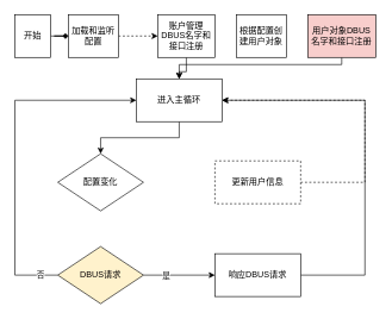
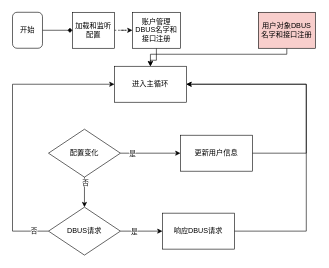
- <mxCell id="25" value="开始" style="rounded=0;whiteSpace=wrap;html=1;" vertex="1" parent="1"><mxGeometry x="20" y="20" width="50" height="60" as="geometry" /></mxCell>
+ <mxCell id="25" value="开始" style="whiteSpace=wrap;html=1;rounded=1;" vertex="1" parent="1"><mxGeometry x="20" y="20" width="50" height="60" as="geometry" /></mxCell>
- <mxCell id="3" value="加载和监听配置" style="rounded=0;whiteSpace=wrap;html=1;" vertex="1" parent="1"><mxGeometry x="95" y="20" width="70.03" height="60" as="geometry" /></mxCell>
+ <mxCell id="3" value="加载和监听配置" style="rounded=0;whiteSpace=wrap;html=1;" vertex="1" parent="1"><mxGeometry x="120" y="20" width="70.03" height="60" as="geometry" /></mxCell>
- <mxCell id="7" value="根据配置创建用户对象" style="rounded=0;whiteSpace=wrap;html=1;" vertex="1" parent="1"><mxGeometry x="330" y="20" width="70" height="60" as="geometry" /></mxCell>
- <mxCell id="8" value="" style="edgeStyle=orthogonalEdgeStyle;rounded=0;orthogonalLoop=1;jettySize=auto;html=1;" edge="1" parent="1" source="9" target="14"><mxGeometry relative="1" as="geometry" /></mxCell>
+ <mxCell id="10" value="" style="edgeStyle=orthogonalEdgeStyle;rounded=0;orthogonalLoop=1;jettySize=auto;html=1;" edge="1" parent="1" source="14" target="16"><mxGeometry relative="1" as="geometry" /></mxCell>
+ <mxCell id="11" value="是" style="edgeLabel;html=1;align=center;verticalAlign=middle;resizable=0;points=[];" vertex="1" connectable="0" parent="10"><mxGeometry x="-0.621" relative="1" as="geometry"><mxPoint as="offset" /></mxGeometry></mxCell>
- <mxCell id="16" value="更新用户信息" style="whiteSpace=wrap;html=1;rounded=0;dashed=1;" vertex="1" parent="1"><mxGeometry x="300.03" y="225" width="120" height="60" as="geometry" /></mxCell>
+ <mxCell id="16" value="更新用户信息" style="whiteSpace=wrap;html=1;rounded=0;" vertex="1" parent="1"><mxGeometry x="300.03" y="225" width="120" height="60" as="geometry" /></mxCell>
- <mxCell id="15" style="edgeStyle=orthogonalEdgeStyle;rounded=0;orthogonalLoop=1;jettySize=auto;html=1;entryX=1;entryY=0.5;entryDx=0;entryDy=0;dashed=1;" edge="1" parent="1" source="16" target="9"><mxGeometry relative="1" as="geometry"><Array as="points"><mxPoint x="510" y="255" /><mxPoint x="510" y="140" /></Array></mxGeometry></mxCell>
+ <mxCell id="15" style="edgeStyle=orthogonalEdgeStyle;rounded=0;orthogonalLoop=1;jettySize=auto;html=1;entryX=1;entryY=0.5;entryDx=0;entryDy=0;" edge="1" parent="1" source="16" target="9"><mxGeometry relative="1" as="geometry"><Array as="points"><mxPoint x="510" y="255" /><mxPoint x="510" y="140" /></Array></mxGeometry></mxCell>
+ <mxCell id="12" value="" style="edgeStyle=orthogonalEdgeStyle;rounded=0;orthogonalLoop=1;jettySize=auto;html=1;" edge="1" parent="1" source="14" target="21"><mxGeometry relative="1" as="geometry" /></mxCell>
+ <mxCell id="13" value="否" style="edgeLabel;html=1;align=center;verticalAlign=middle;resizable=0;points=[];" vertex="1" connectable="0" parent="12"><mxGeometry x="-0.693" y="1" relative="1" as="geometry"><mxPoint as="offset" /></mxGeometry></mxCell>
- <mxCell id="21" value="DBUS请求" style="rhombus;whiteSpace=wrap;html=1;rounded=0;fillColor=#fff2cc;" vertex="1" parent="1"><mxGeometry x="80" y="345" width="120" height="80" as="geometry" /></mxCell>
+ <mxCell id="21" value="DBUS请求" style="rhombus;whiteSpace=wrap;html=1;rounded=0;" vertex="1" parent="1"><mxGeometry x="80" y="345" width="120" height="80" as="geometry" /></mxCell>
- <mxCell id="23" value="响应DBUS请求" style="whiteSpace=wrap;html=1;rounded=0;" vertex="1" parent="1"><mxGeometry x="300.03" y="355" width="120" height="60" as="geometry" /></mxCell>
+ <mxCell id="23" value="响应DBUS请求" style="whiteSpace=wrap;html=1;rounded=0;" vertex="1" parent="1"><mxGeometry x="270.03" y="355" width="120" height="60" as="geometry" /></mxCell>
